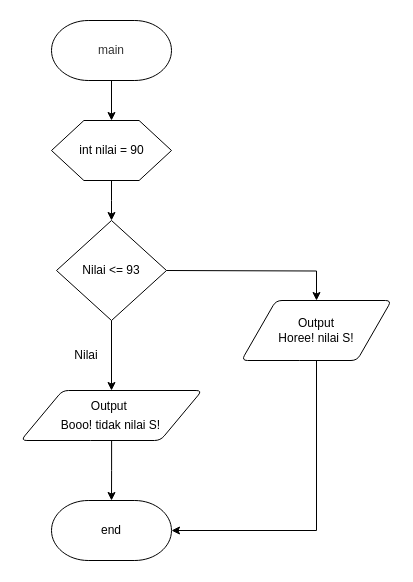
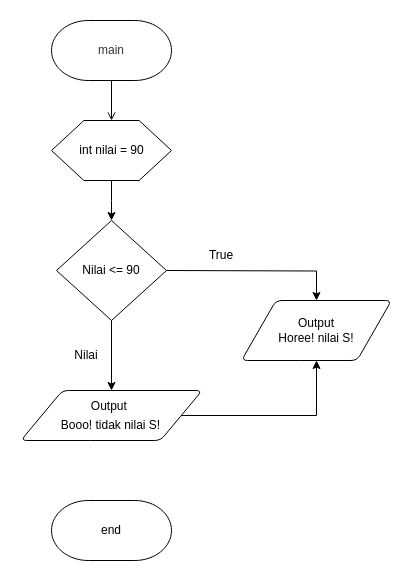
- <mxCell id="2" style="edgeStyle=orthogonalEdgeStyle;rounded=0;orthogonalLoop=1;jettySize=auto;html=1;entryX=0.5;entryY=0;entryDx=0;entryDy=0;fontFamily=Helvetica;strokeWidth=1;fillColor=#f5f5f5;strokeColor=#000000;shadow=0;" parent="1" source="3" target="5" edge="1"><mxGeometry relative="1" as="geometry" /></mxCell>
+ <mxCell id="2" style="edgeStyle=orthogonalEdgeStyle;rounded=0;orthogonalLoop=1;jettySize=auto;html=1;entryX=0.5;entryY=0;entryDx=0;entryDy=0;fontFamily=Helvetica;strokeWidth=1;fillColor=#f5f5f5;strokeColor=#000000;shadow=0;endArrow=open;" parent="1" source="3" target="5" edge="1"><mxGeometry relative="1" as="geometry" /></mxCell>
+ <mxCell id="10" value="True&lt;br&gt;" style="text;html=1;strokeColor=none;fillColor=none;align=center;verticalAlign=middle;whiteSpace=wrap;rounded=0;" parent="1" vertex="1"><mxGeometry x="191" y="240" width="60" height="30" as="geometry" /></mxCell>
- <mxCell id="8" value="Nilai &amp;lt;= 93" style="strokeWidth=1;html=1;shape=mxgraph.flowchart.decision;whiteSpace=wrap;strokeColor=default;" parent="1" vertex="1"><mxGeometry x="56" y="220" width="110" height="100" as="geometry" /></mxCell>
+ <mxCell id="8" value="Nilai &amp;lt;= 90" style="strokeWidth=1;html=1;shape=mxgraph.flowchart.decision;whiteSpace=wrap;strokeColor=default;" parent="1" vertex="1"><mxGeometry x="56" y="220" width="110" height="100" as="geometry" /></mxCell>
- <mxCell id="15" style="edgeStyle=orthogonalEdgeStyle;rounded=0;orthogonalLoop=1;jettySize=auto;html=1;entryX=0.5;entryY=0;entryDx=0;entryDy=0;strokeWidth=1;fontFamily=Helvetica;fillColor=#f5f5f5;strokeColor=#000000;shadow=0;entryPerimeter=0;" parent="1" source="14" target="7" edge="1"><mxGeometry relative="1" as="geometry"><mxPoint x="111" y="445" as="sourcePoint" /><mxPoint x="110.5" y="485" as="targetPoint" /></mxGeometry></mxCell>
+ <mxCell id="15" style="edgeStyle=orthogonalEdgeStyle;rounded=0;orthogonalLoop=1;jettySize=auto;html=1;strokeWidth=1;fontFamily=Helvetica;fillColor=#f5f5f5;strokeColor=#000000;shadow=0;" parent="1" source="14" target="6" edge="1"><mxGeometry relative="1" as="geometry"><mxPoint x="111" y="445" as="sourcePoint" /><mxPoint x="110.5" y="485" as="targetPoint" /></mxGeometry></mxCell>
- <mxCell id="12" style="edgeStyle=orthogonalEdgeStyle;rounded=0;orthogonalLoop=1;jettySize=auto;html=1;strokeWidth=1;fontFamily=Helvetica;fillColor=#f5f5f5;strokeColor=#000000;shadow=0;exitX=0.5;exitY=1;exitDx=0;exitDy=0;entryX=1;entryY=0.5;entryDx=0;entryDy=0;entryPerimeter=0;" parent="1" source="6" target="7" edge="1"><mxGeometry relative="1" as="geometry"><mxPoint x="191" y="380" as="sourcePoint" /><mxPoint x="331" y="410" as="targetPoint" /></mxGeometry></mxCell>
